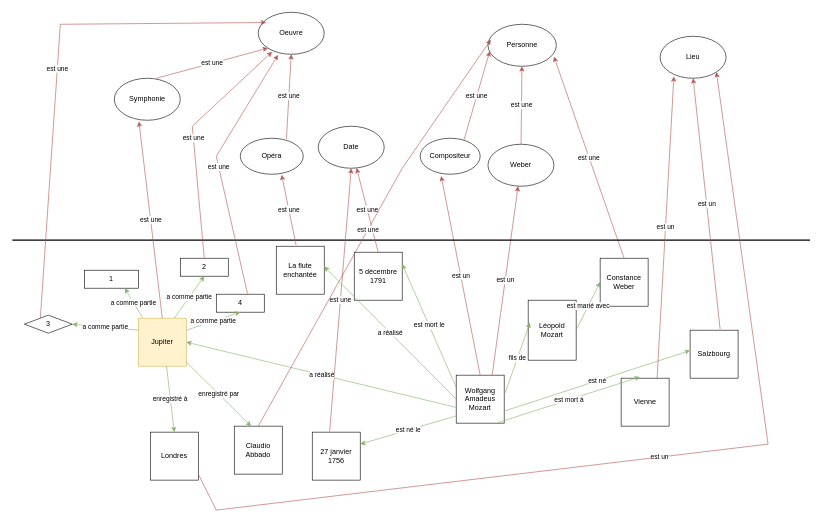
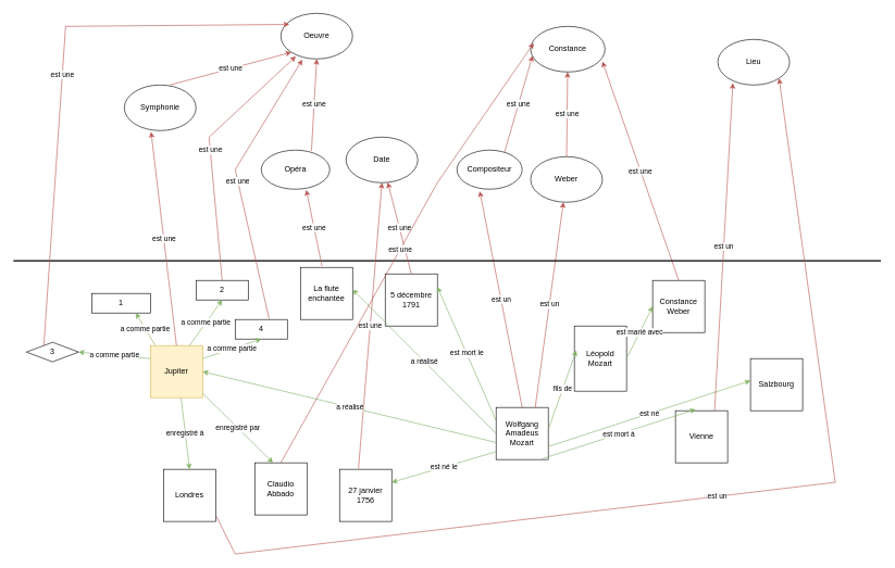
- <mxCell id="2" value="Personne" style="ellipse;whiteSpace=wrap;html=1;" parent="1" vertex="1"><mxGeometry x="813" y="40" width="114" height="70" as="geometry" /></mxCell>
+ <mxCell id="2" value="Constance" style="ellipse;whiteSpace=wrap;html=1;" parent="1" vertex="1"><mxGeometry x="813" y="40" width="114" height="70" as="geometry" /></mxCell>
- <mxCell id="34" value="est un" style="endArrow=classic;html=1;rounded=0;entryX=0.5;entryY=1;entryDx=0;entryDy=0;exitX=0.625;exitY=-0.025;exitDx=0;exitDy=0;fillColor=#f8cecc;strokeColor=#b85450;exitPerimeter=0;" parent="1" source="22" target="16" edge="1"><mxGeometry width="50" height="50" relative="1" as="geometry"><mxPoint x="1140" y="340" as="sourcePoint" /><mxPoint x="1190" y="290" as="targetPoint" /></mxGeometry></mxCell>
